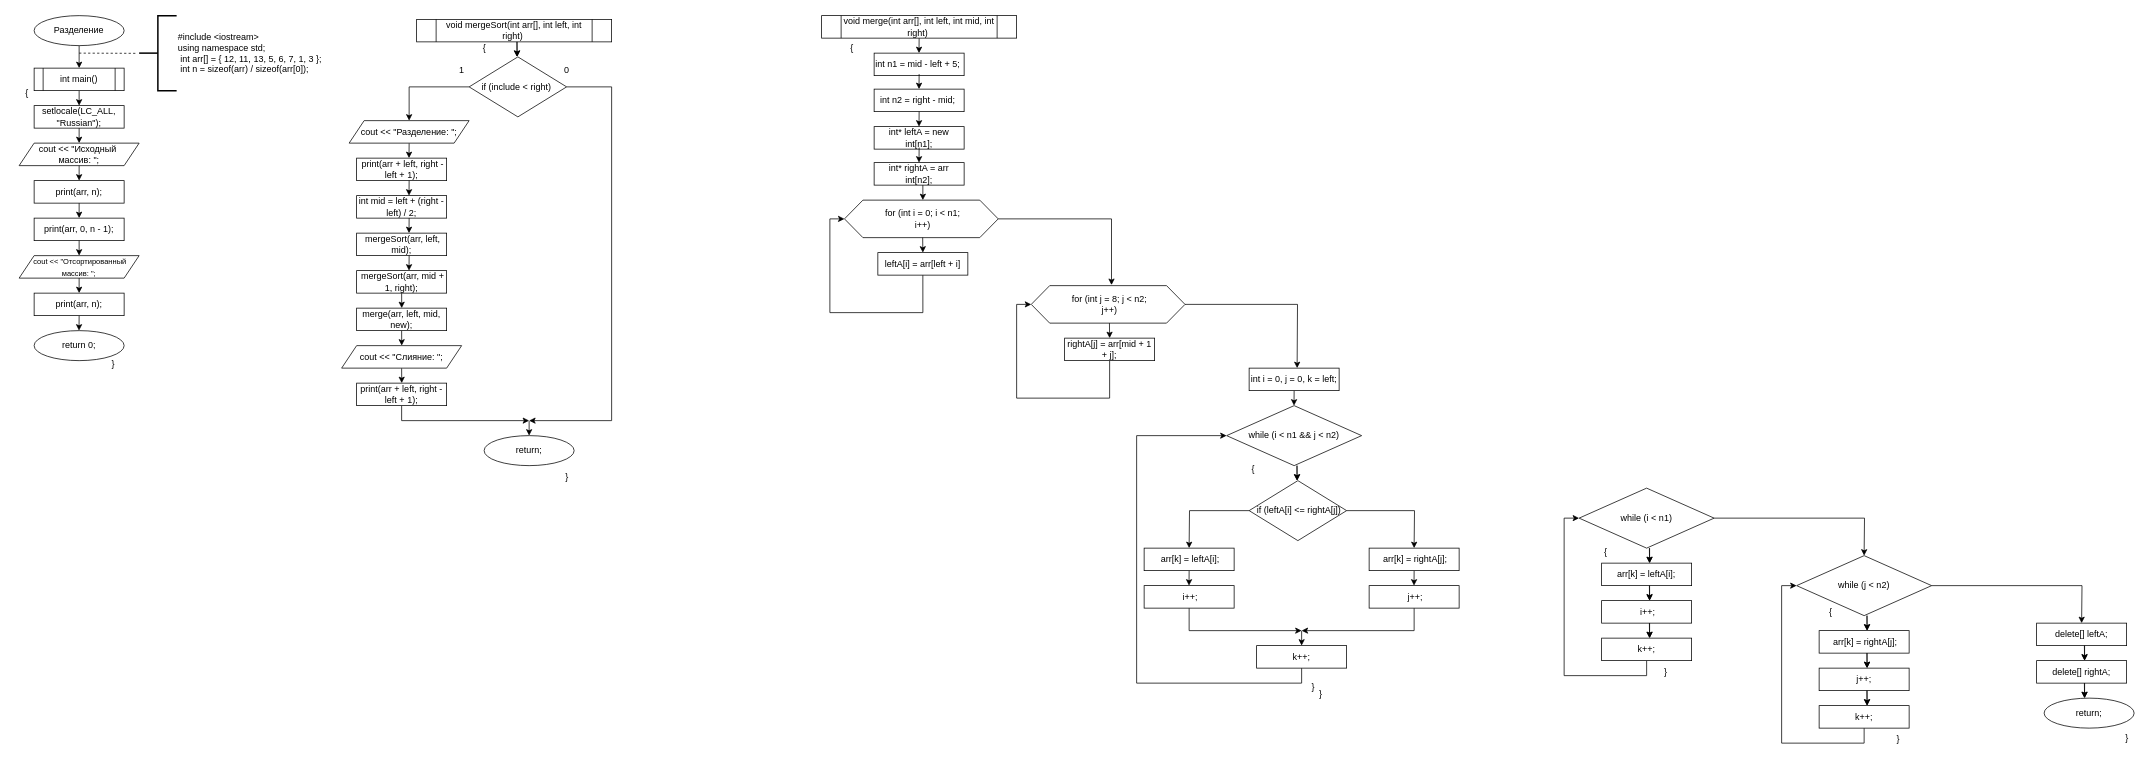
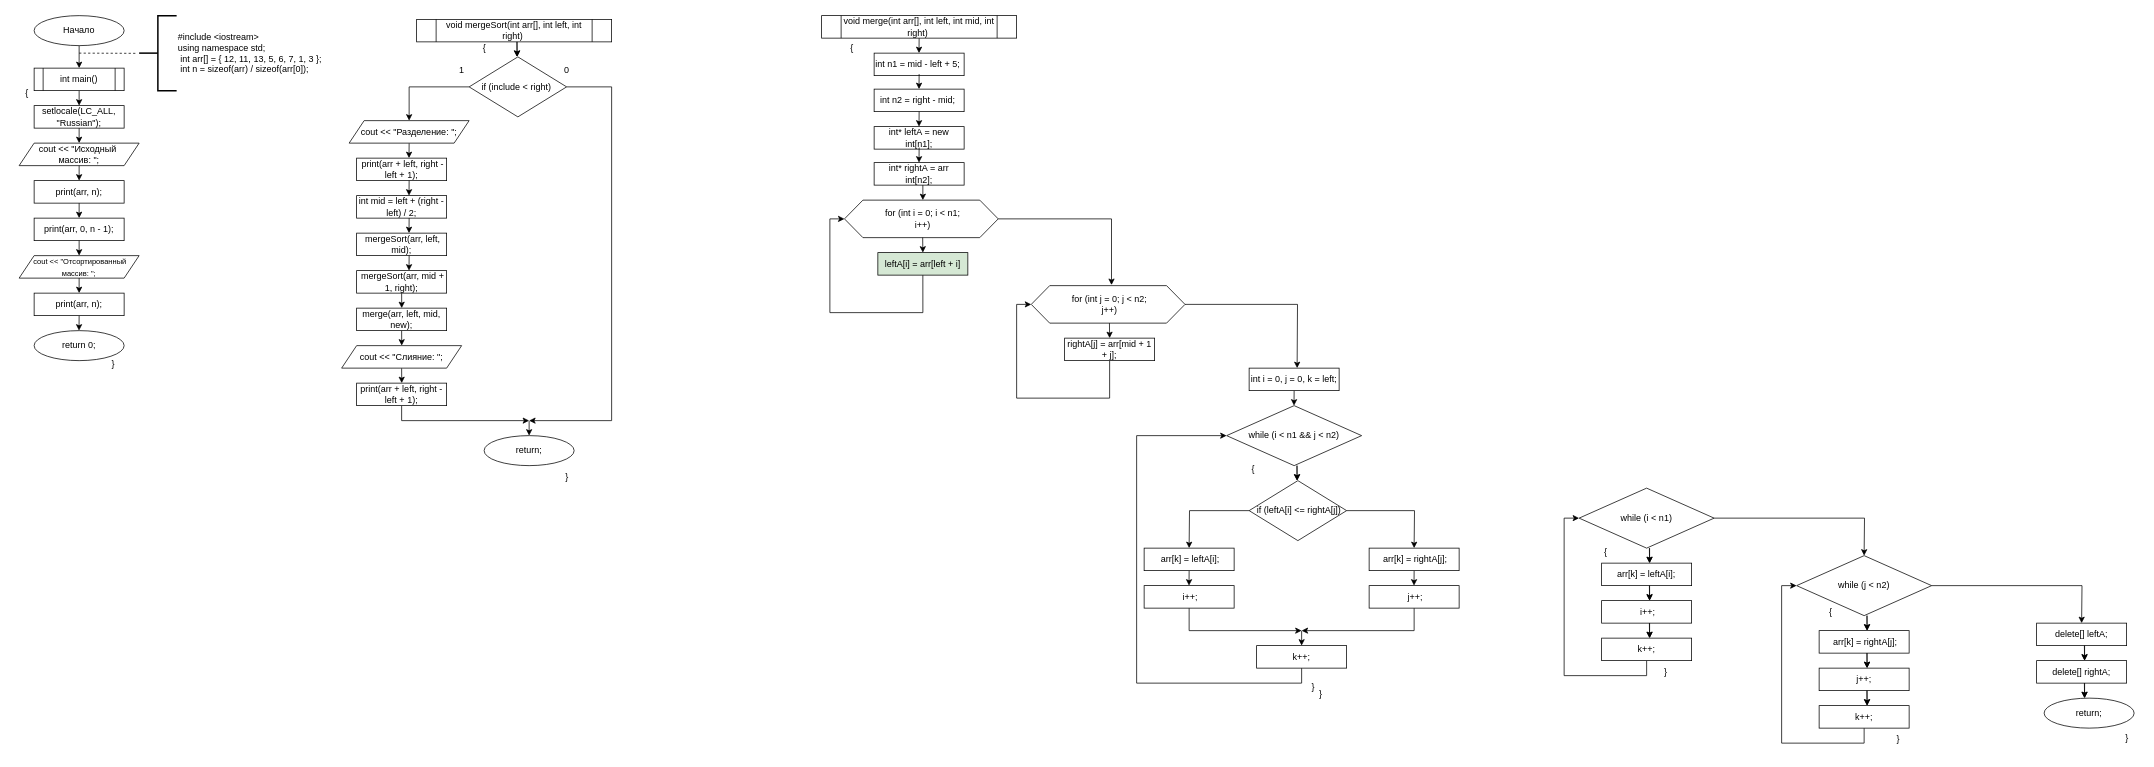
- <mxCell id="3" value="Разделение" style="ellipse;whiteSpace=wrap;html=1;" vertex="1" parent="1"><mxGeometry x="45" y="20" width="120" height="40" as="geometry" /></mxCell>
+ <mxCell id="3" value="Начало" style="ellipse;whiteSpace=wrap;html=1;" vertex="1" parent="1"><mxGeometry x="45" y="20" width="120" height="40" as="geometry" /></mxCell>
- <mxCell id="66" value="leftA[i] = arr[left + i]" style="rounded=0;whiteSpace=wrap;html=1;" vertex="1" parent="1"><mxGeometry x="1169.971" y="336" width="120" height="30" as="geometry" /></mxCell>
+ <mxCell id="66" value="leftA[i] = arr[left + i]" style="rounded=0;whiteSpace=wrap;html=1;fillColor=#d5e8d4;" vertex="1" parent="1"><mxGeometry x="1169.971" y="336" width="120" height="30" as="geometry" /></mxCell>
- <mxCell id="70" value="for (int j = 8; j &amp;lt; n2; j++)" style="text;html=1;align=center;verticalAlign=middle;whiteSpace=wrap;rounded=0;" vertex="1" parent="1"><mxGeometry x="1419.001" y="390" width="120" height="30" as="geometry" /></mxCell>
+ <mxCell id="70" value="for (int j = 0; j &amp;lt; n2; j++)" style="text;html=1;align=center;verticalAlign=middle;whiteSpace=wrap;rounded=0;" vertex="1" parent="1"><mxGeometry x="1419.001" y="390" width="120" height="30" as="geometry" /></mxCell>
